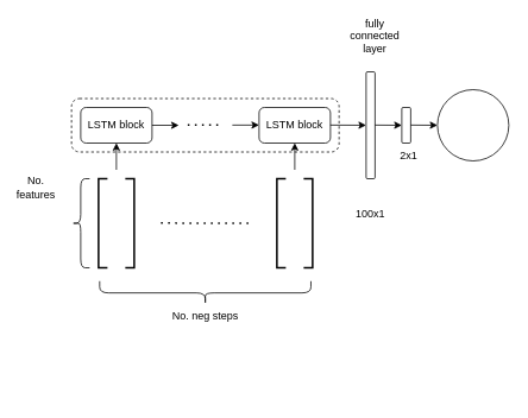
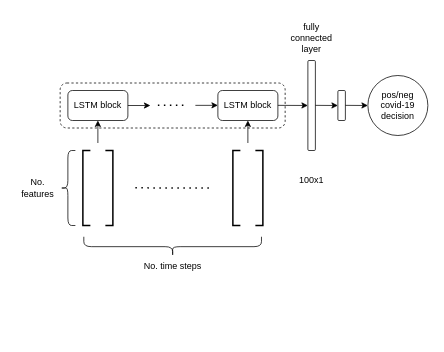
- <mxCell id="11" value="fully connected&lt;br&gt;layer" style="text;html=1;strokeColor=none;fillColor=none;align=center;verticalAlign=middle;whiteSpace=wrap;rounded=0;" vertex="1" parent="1"><mxGeometry x="390" y="10" width="60" height="60" as="geometry" /></mxCell>
+ <mxCell id="11" value="fully connected&lt;br&gt;layer" style="text;html=1;strokeColor=none;fillColor=none;align=center;verticalAlign=middle;whiteSpace=wrap;rounded=0;" vertex="1" parent="1"><mxGeometry x="385" y="20" width="60" height="60" as="geometry" /></mxCell>
+ <mxCell id="17" value="pos/neg covid-19 decision" style="text;html=1;strokeColor=none;fillColor=none;align=center;verticalAlign=middle;whiteSpace=wrap;rounded=0;" vertex="1" parent="1"><mxGeometry x="500" y="125" width="60" height="30" as="geometry" /></mxCell>
- <mxCell id="14" value="2x1" style="text;html=1;strokeColor=none;fillColor=none;align=center;verticalAlign=middle;whiteSpace=wrap;rounded=0;" vertex="1" parent="1"><mxGeometry x="427.5" y="160" width="60" height="30" as="geometry" /></mxCell>
- <mxCell id="28" value="No. features" style="text;html=1;strokeColor=none;fillColor=none;align=center;verticalAlign=middle;whiteSpace=wrap;rounded=0;" vertex="1" parent="1"><mxGeometry x="10" y="187.5" width="60" height="45" as="geometry" /></mxCell>
+ <mxCell id="28" value="No. features" style="text;html=1;strokeColor=none;fillColor=none;align=center;verticalAlign=middle;whiteSpace=wrap;rounded=0;" vertex="1" parent="1"><mxGeometry x="20" y="227.5" width="60" height="45" as="geometry" /></mxCell>
- <mxCell id="26" value="No. neg steps" style="text;html=1;strokeColor=none;fillColor=none;align=center;verticalAlign=middle;whiteSpace=wrap;rounded=0;" vertex="1" parent="1"><mxGeometry x="165" y="340" width="130" height="30" as="geometry" /></mxCell>
+ <mxCell id="26" value="No. time steps" style="text;html=1;strokeColor=none;fillColor=none;align=center;verticalAlign=middle;whiteSpace=wrap;rounded=0;" vertex="1" parent="1"><mxGeometry x="165" y="340" width="130" height="30" as="geometry" /></mxCell>
